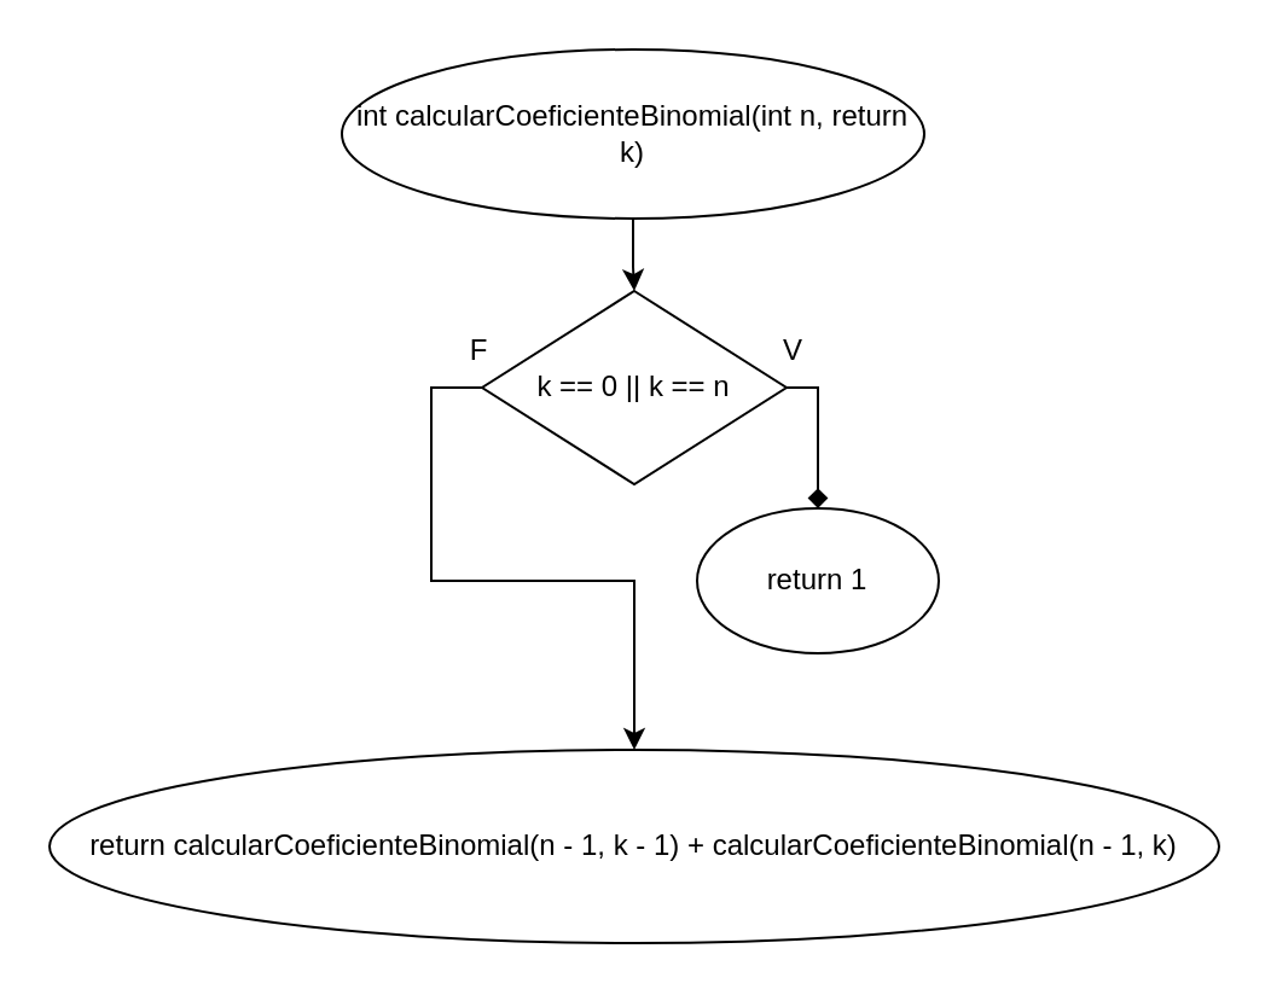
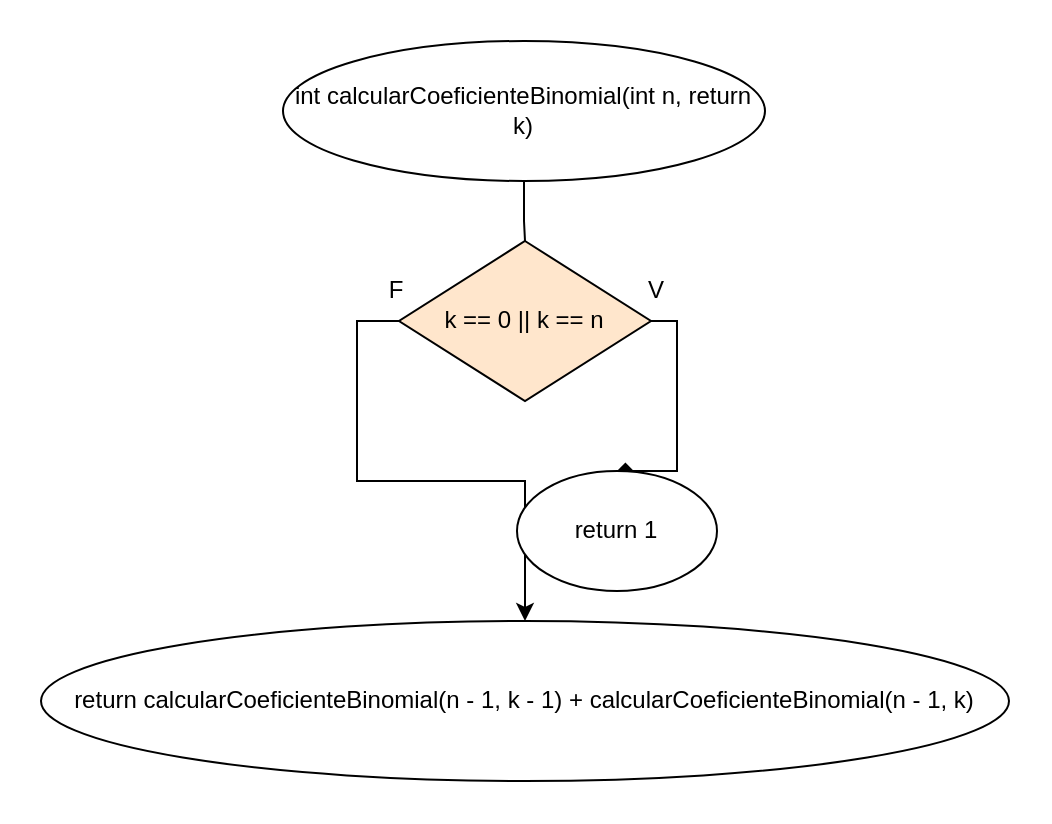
- <mxCell id="2" style="edgeStyle=orthogonalEdgeStyle;rounded=0;orthogonalLoop=1;jettySize=auto;html=1;entryX=0.5;entryY=0;entryDx=0;entryDy=0;" edge="1" parent="1" source="3" target="7"><mxGeometry relative="1" as="geometry" /></mxCell>
+ <mxCell id="2" style="edgeStyle=orthogonalEdgeStyle;rounded=0;orthogonalLoop=1;jettySize=auto;html=1;entryX=0.5;entryY=0;entryDx=0;entryDy=0;endArrow=none;" edge="1" parent="1" source="3" target="7"><mxGeometry relative="1" as="geometry" /></mxCell>
- <mxCell id="7" value="k == 0 || k == n" style="rhombus;whiteSpace=wrap;html=1;" vertex="1" parent="1"><mxGeometry x="199" y="120" width="126" height="80" as="geometry" /></mxCell>
+ <mxCell id="7" value="k == 0 || k == n" style="rhombus;whiteSpace=wrap;html=1;fillColor=#ffe6cc;" vertex="1" parent="1"><mxGeometry x="199" y="120" width="126" height="80" as="geometry" /></mxCell>
- <mxCell id="8" value="return 1" style="ellipse;whiteSpace=wrap;html=1;" vertex="1" parent="1"><mxGeometry x="288" y="210" width="100" height="60" as="geometry" /></mxCell>
+ <mxCell id="8" value="return 1" style="ellipse;whiteSpace=wrap;html=1;" vertex="1" parent="1"><mxGeometry x="258" y="235" width="100" height="60" as="geometry" /></mxCell>
